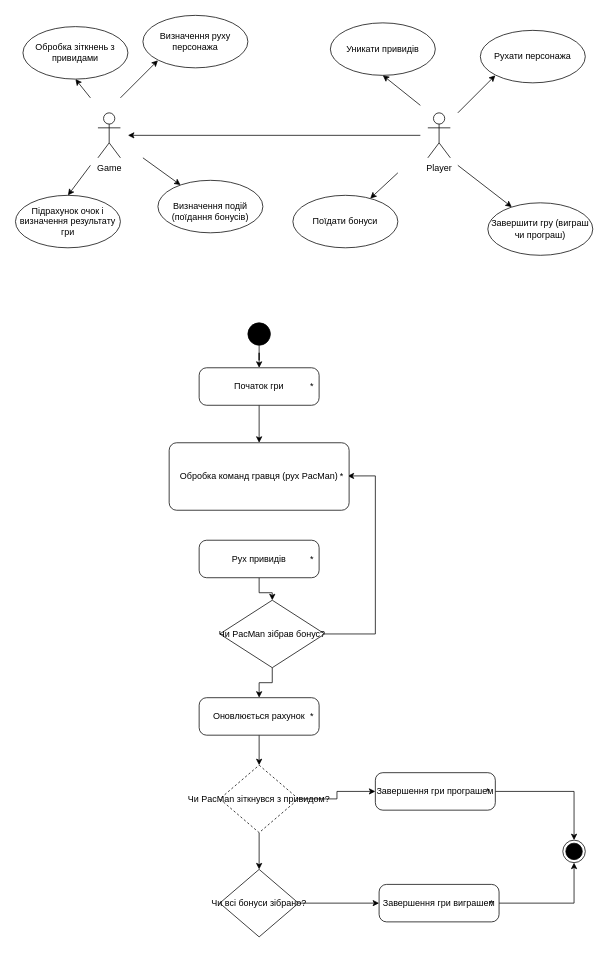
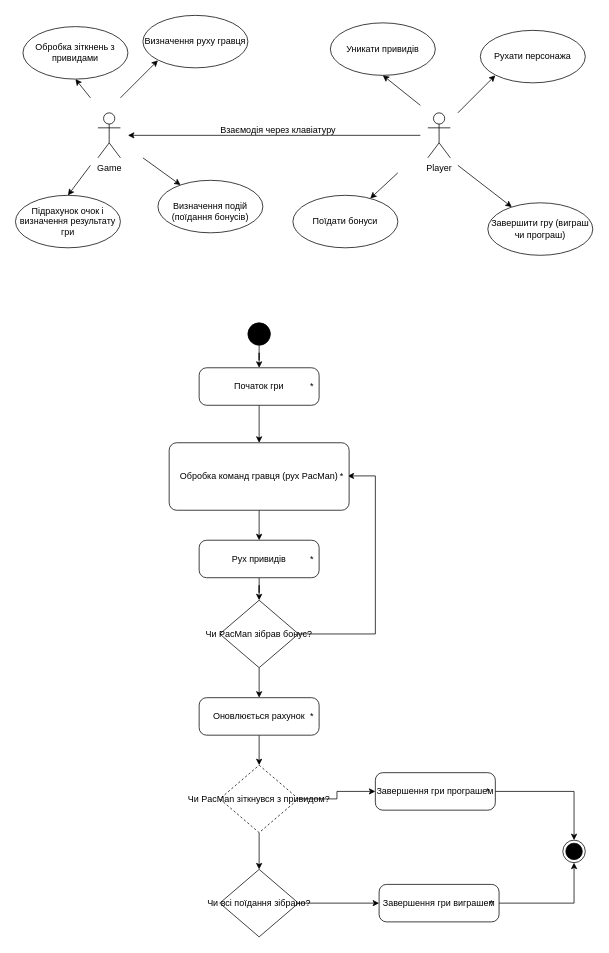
- <mxCell id="11" value="Визначення руху персонажа" style="ellipse;whiteSpace=wrap;html=1;" parent="1" vertex="1"><mxGeometry x="190" y="20" width="140" height="70" as="geometry" /></mxCell>
+ <mxCell id="11" value="Визначення руху гравця" style="ellipse;whiteSpace=wrap;html=1;" parent="1" vertex="1"><mxGeometry x="190" y="20" width="140" height="70" as="geometry" /></mxCell>
+ <mxCell id="21" value="Взаємодія через клавіатуру" style="text;html=1;align=center;verticalAlign=middle;resizable=0;points=[];autosize=1;strokeColor=none;fillColor=none;" parent="1" vertex="1"><mxGeometry x="280" y="158" width="180" height="30" as="geometry" /></mxCell>
+ <mxCell id="31" value="" style="edgeStyle=orthogonalEdgeStyle;rounded=0;orthogonalLoop=1;jettySize=auto;html=1;" edge="1" parent="1" source="32" target="35"><mxGeometry relative="1" as="geometry" /></mxCell>
- <mxCell id="29" value="Чи PacMan зібрав бонус?" style="rhombus;" parent="1" vertex="1"><mxGeometry x="292.5" y="800" width="140" height="90" as="geometry" /></mxCell>
+ <mxCell id="29" value="Чи PacMan зібрав бонус?" style="rhombus;" parent="1" vertex="1"><mxGeometry x="292.5" y="800" width="105" height="90" as="geometry" /></mxCell>
- <mxCell id="47" value="Чи всі бонуси зібрано?" style="rhombus;" vertex="1" parent="1"><mxGeometry x="292.5" y="1159" width="105" height="90" as="geometry" /></mxCell>
+ <mxCell id="47" value="Чи всі поїдання зібрано?" style="rhombus;" vertex="1" parent="1"><mxGeometry x="292.5" y="1159" width="105" height="90" as="geometry" /></mxCell>
